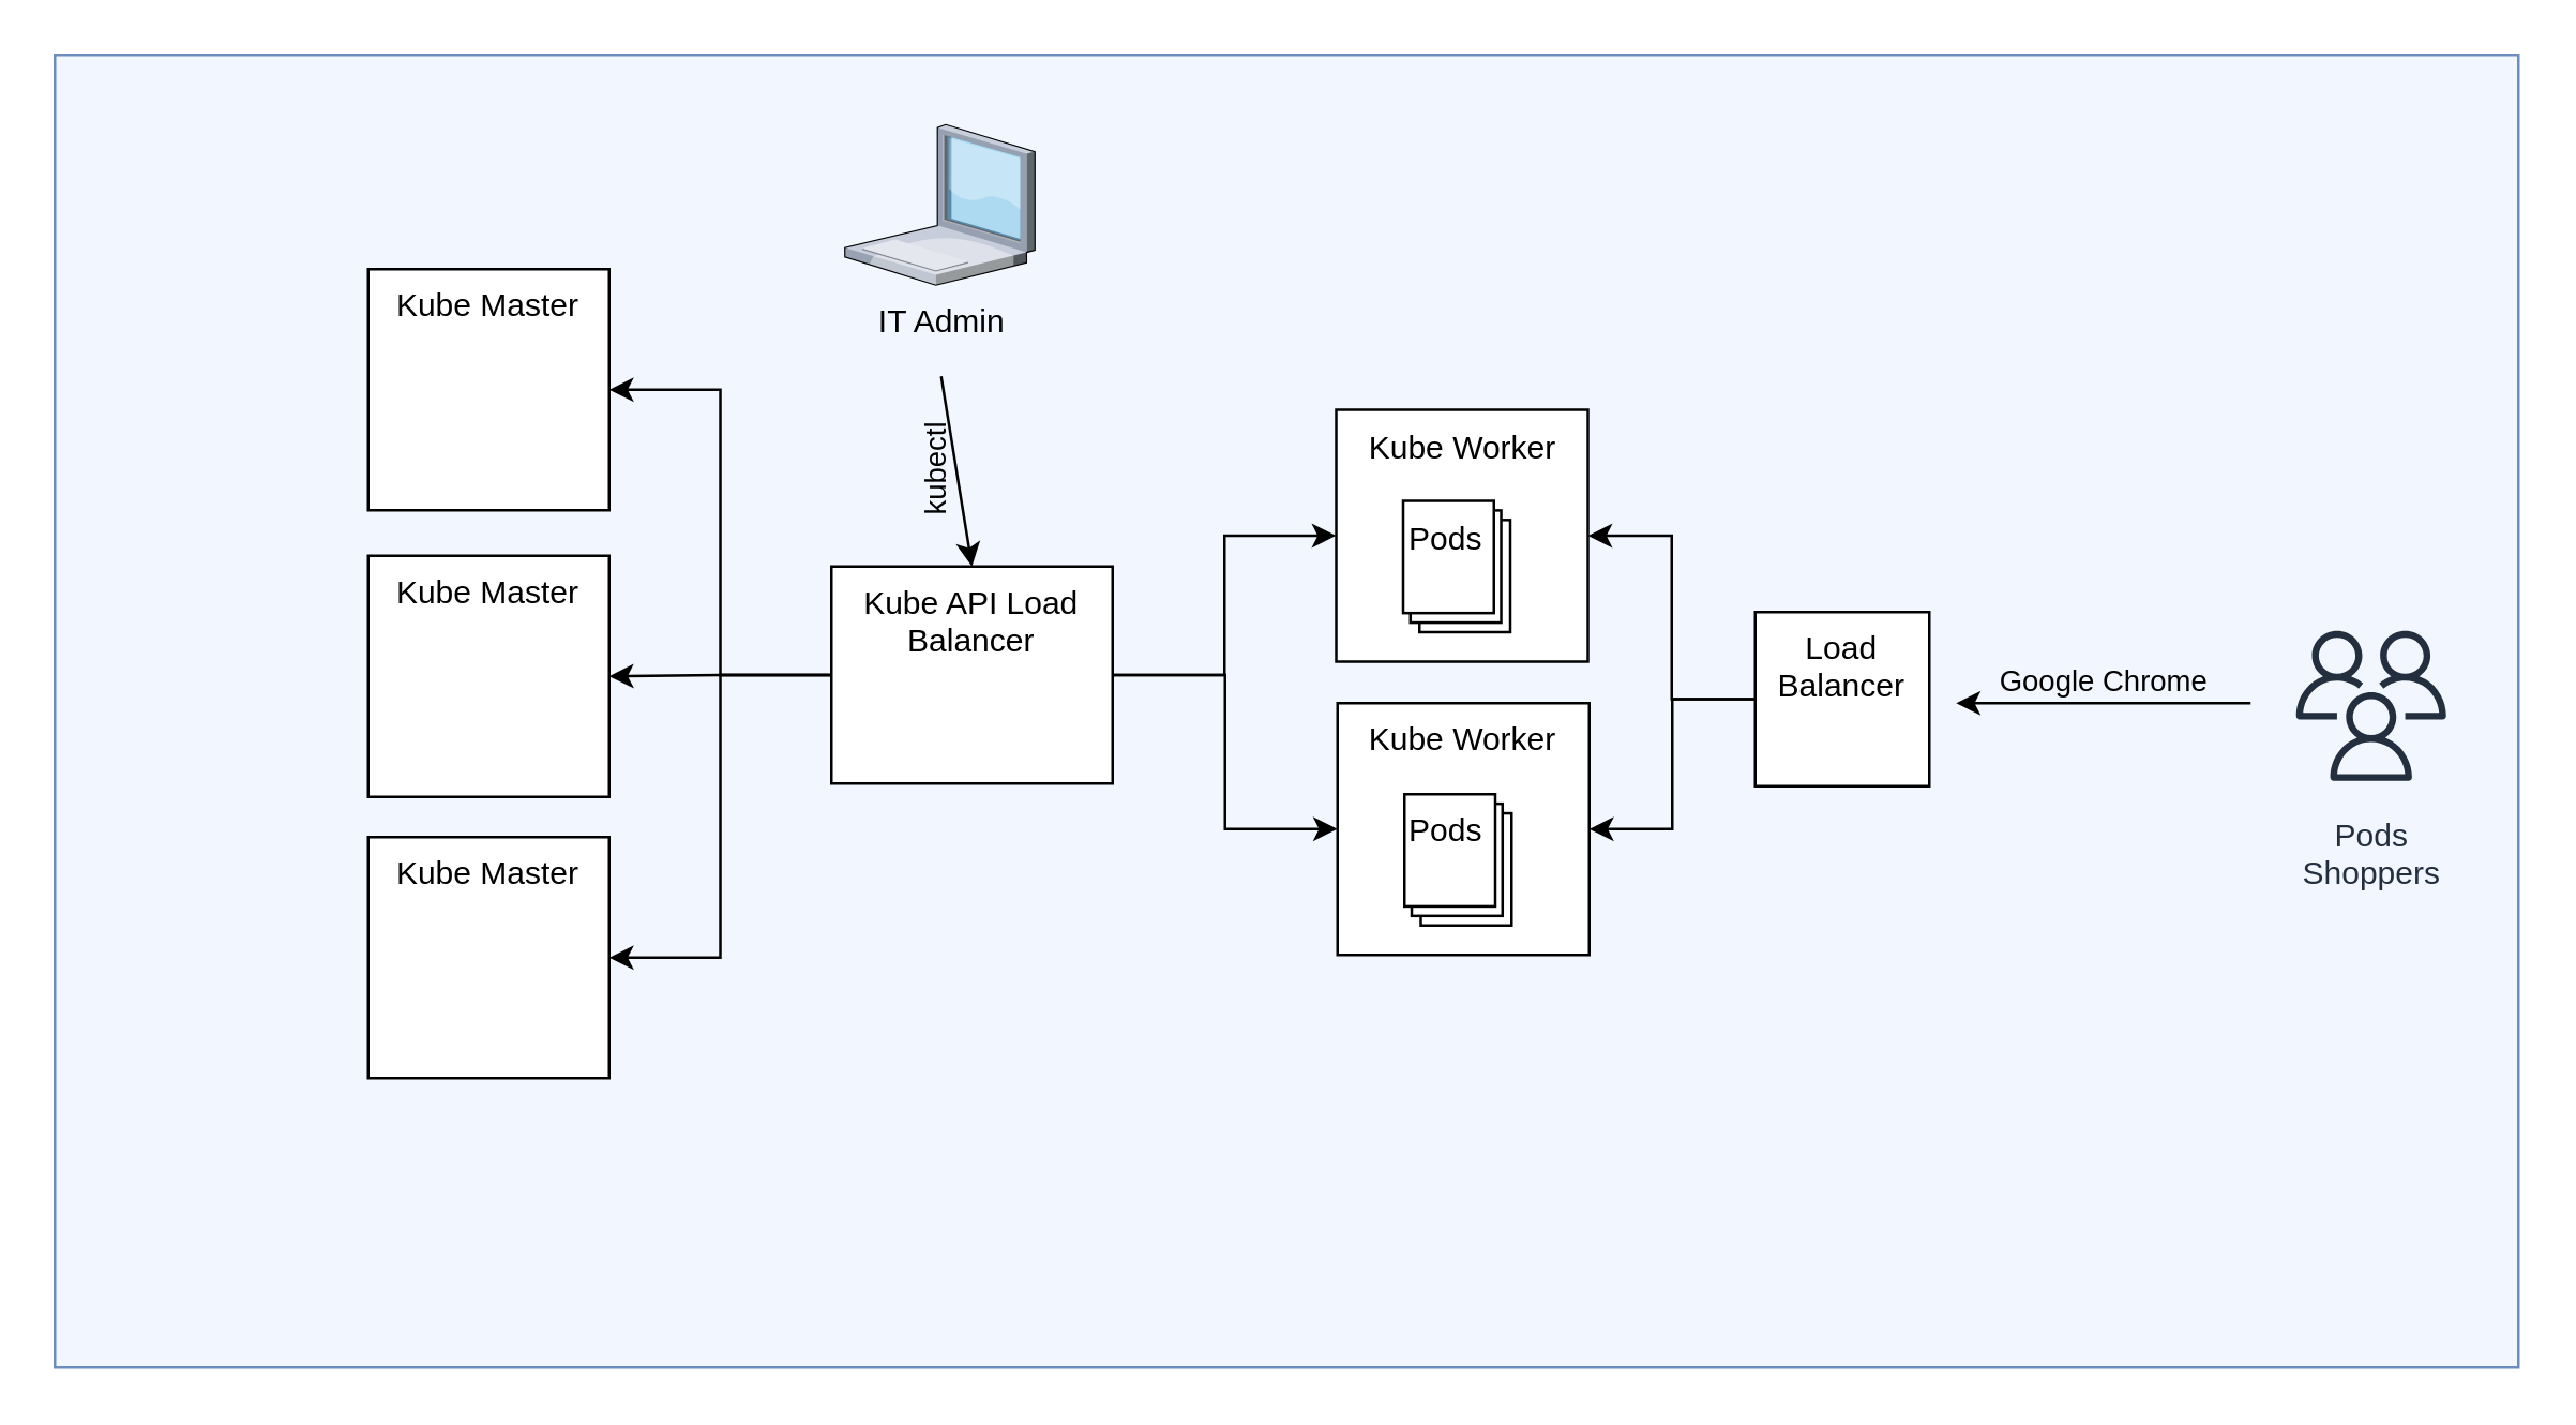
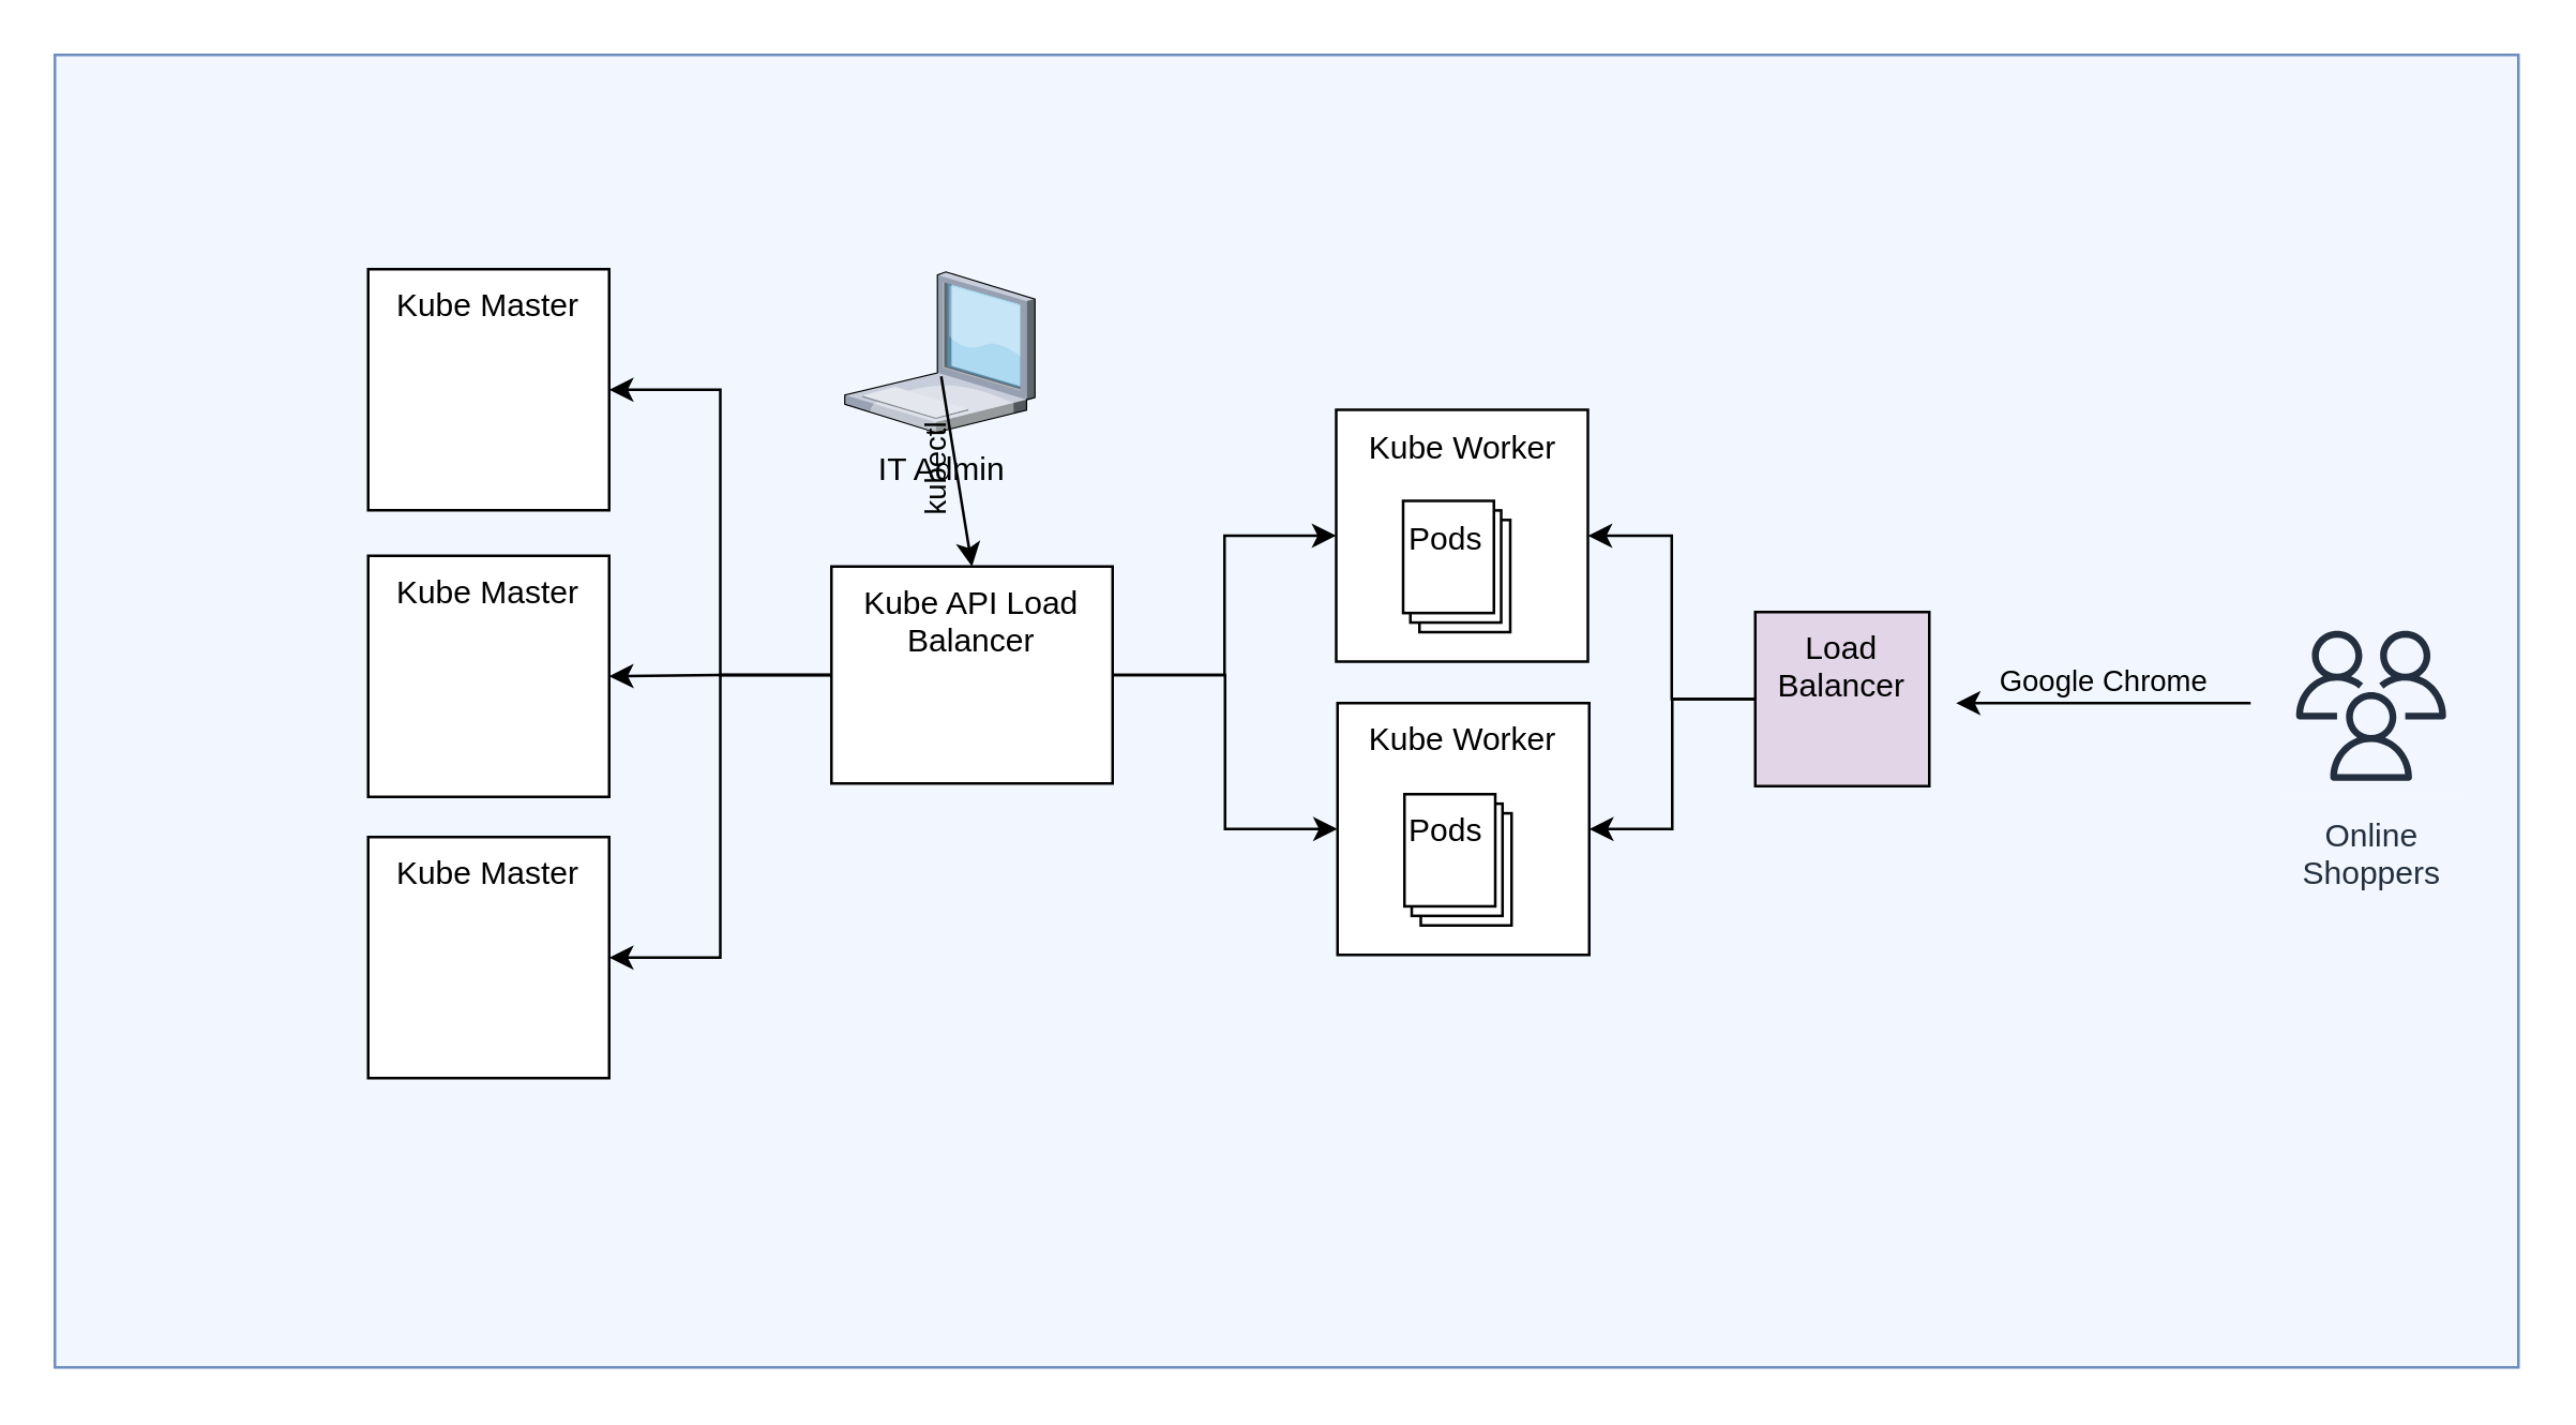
- <mxCell id="6" value="IT Admin" style="verticalLabelPosition=bottom;aspect=fixed;html=1;verticalAlign=top;strokeColor=none;align=center;outlineConnect=0;shape=mxgraph.citrix.laptop_1;" parent="1" vertex="1"><mxGeometry x="315" y="46" width="71" height="60" as="geometry" /></mxCell>
+ <mxCell id="6" value="IT Admin" style="verticalLabelPosition=bottom;aspect=fixed;html=1;verticalAlign=top;strokeColor=none;align=center;outlineConnect=0;shape=mxgraph.citrix.laptop_1;" parent="1" vertex="1"><mxGeometry x="315" y="101" width="71" height="60" as="geometry" /></mxCell>
- <mxCell id="5" value="Load Balancer&lt;br&gt;" style="whiteSpace=wrap;html=1;aspect=fixed;horizontal=1;verticalAlign=top;" vertex="1" parent="1"><mxGeometry x="655" y="228" width="65" height="65" as="geometry" /></mxCell>
+ <mxCell id="5" value="Load Balancer&lt;br&gt;" style="whiteSpace=wrap;html=1;aspect=fixed;horizontal=1;verticalAlign=top;fillColor=#e1d5e7;" vertex="1" parent="1"><mxGeometry x="655" y="228" width="65" height="65" as="geometry" /></mxCell>
- <mxCell id="7" value="Pods&lt;br&gt;Shoppers&lt;br&gt;&lt;br&gt;" style="outlineConnect=0;fontColor=#232F3E;gradientColor=none;strokeColor=#232F3E;fillColor=#F2F7FF;dashed=0;verticalLabelPosition=bottom;verticalAlign=top;align=center;html=1;fontSize=12;fontStyle=0;aspect=fixed;shape=mxgraph.aws4.resourceIcon;resIcon=mxgraph.aws4.users;labelBackgroundColor=none;" parent="1" vertex="1"><mxGeometry x="850" y="228" width="70" height="70" as="geometry" /></mxCell>
+ <mxCell id="7" value="Online&lt;br&gt;Shoppers&lt;br&gt;&lt;br&gt;" style="outlineConnect=0;fontColor=#232F3E;gradientColor=none;strokeColor=#232F3E;fillColor=#F2F7FF;dashed=0;verticalLabelPosition=bottom;verticalAlign=top;align=center;html=1;fontSize=12;fontStyle=0;aspect=fixed;shape=mxgraph.aws4.resourceIcon;resIcon=mxgraph.aws4.users;labelBackgroundColor=none;" parent="1" vertex="1"><mxGeometry x="850" y="228" width="70" height="70" as="geometry" /></mxCell>
